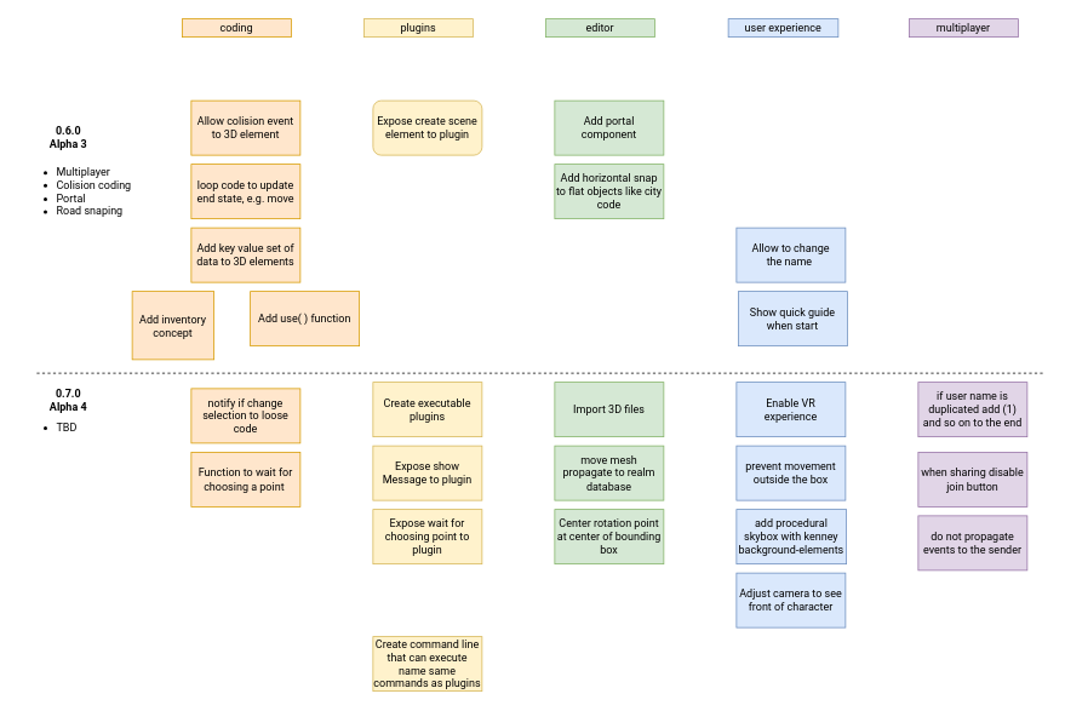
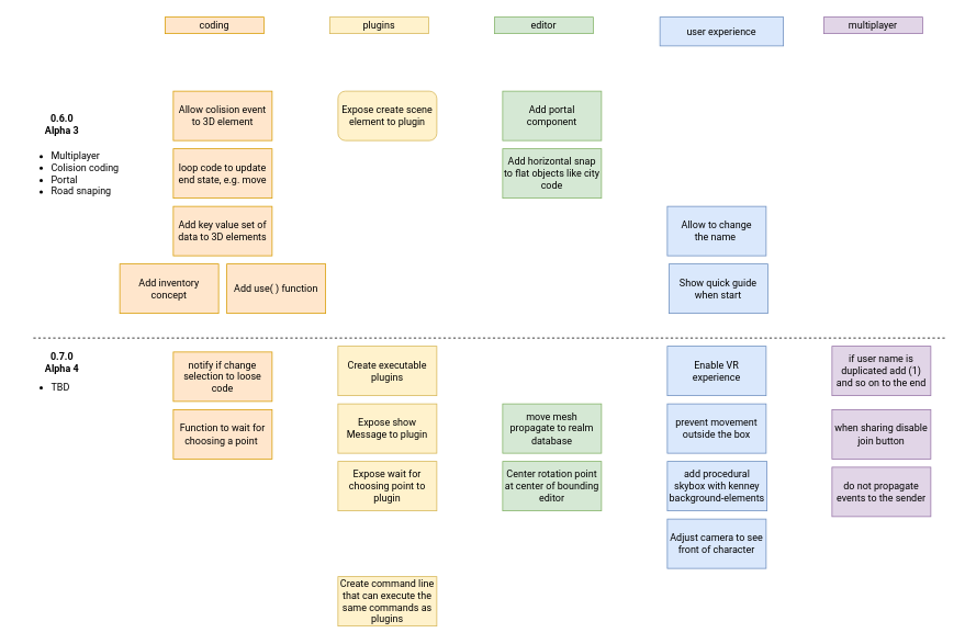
- <mxCell id="25" value="user experience" style="text;html=1;strokeColor=#6c8ebf;fillColor=#dae8fc;align=center;verticalAlign=middle;whiteSpace=wrap;rounded=0;fontFamily=Roboto;" parent="1" vertex="1"><mxGeometry x="801" y="20" width="121" height="20" as="geometry" /></mxCell>
+ <mxCell id="25" value="user experience" style="text;html=1;strokeColor=#6c8ebf;fillColor=#dae8fc;align=center;verticalAlign=middle;whiteSpace=wrap;rounded=0;fontFamily=Roboto;" parent="1" vertex="1"><mxGeometry x="801" y="20" width="150" height="35" as="geometry" /></mxCell>
- <mxCell id="26" value="Add inventory concept" style="rounded=0;whiteSpace=wrap;html=1;fontFamily=Roboto;fillColor=#ffe6cc;strokeColor=#d79b00;" parent="1" vertex="1"><mxGeometry x="145" y="320" width="90" height="75" as="geometry" /></mxCell>
+ <mxCell id="26" value="Add inventory concept" style="rounded=0;whiteSpace=wrap;html=1;fontFamily=Roboto;fillColor=#ffe6cc;strokeColor=#d79b00;" parent="1" vertex="1"><mxGeometry x="145" y="320" width="120" height="60" as="geometry" /></mxCell>
- <mxCell id="22" value="Import 3D files" style="rounded=0;whiteSpace=wrap;html=1;fontFamily=Roboto;fillColor=#d5e8d4;strokeColor=#82b366;" parent="1" vertex="1"><mxGeometry x="610" y="420" width="120" height="60" as="geometry" /></mxCell>
- <mxCell id="2" value="Center rotation point at center of bounding box" style="rounded=0;whiteSpace=wrap;html=1;fontFamily=Roboto;fillColor=#d5e8d4;strokeColor=#82b366;" parent="1" vertex="1"><mxGeometry x="610" y="560" width="120" height="60" as="geometry" /></mxCell>
+ <mxCell id="2" value="Center rotation point at center of bounding editor" style="rounded=0;whiteSpace=wrap;html=1;fontFamily=Roboto;fillColor=#d5e8d4;strokeColor=#82b366;" parent="1" vertex="1"><mxGeometry x="610" y="560" width="120" height="60" as="geometry" /></mxCell>
- <mxCell id="21" value="Create command line that can execute name same commands as plugins" style="rounded=0;whiteSpace=wrap;html=1;fontFamily=Roboto;fillColor=#fff2cc;strokeColor=#d6b656;" parent="1" vertex="1"><mxGeometry x="410" y="700" width="120" height="60" as="geometry" /></mxCell>
+ <mxCell id="21" value="Create command line that can execute the same commands as plugins" style="rounded=0;whiteSpace=wrap;html=1;fontFamily=Roboto;fillColor=#fff2cc;strokeColor=#d6b656;" parent="1" vertex="1"><mxGeometry x="410" y="700" width="120" height="60" as="geometry" /></mxCell>
